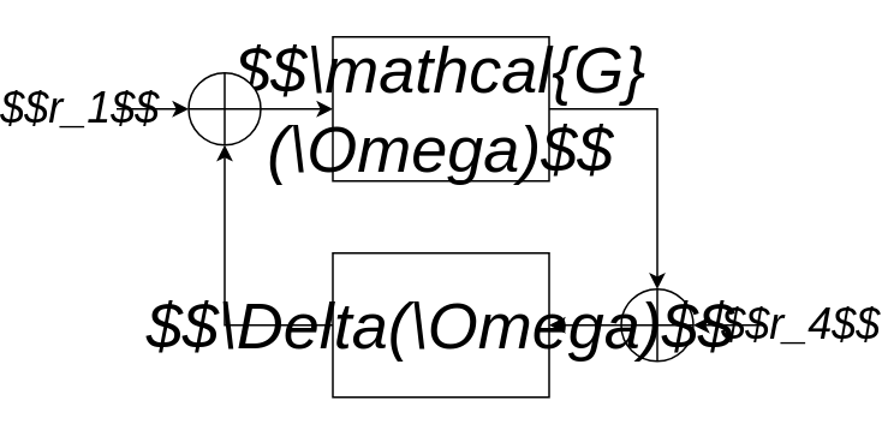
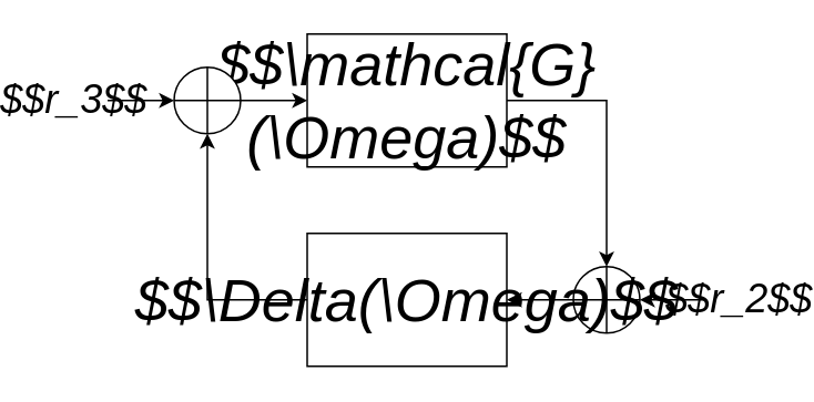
- <mxCell id="7" value="&lt;span style=&quot;font-size: 24px&quot;&gt;&lt;i&gt;$$r_1$$&lt;/i&gt;&lt;/span&gt;" style="text;html=1;strokeColor=none;fillColor=none;align=center;verticalAlign=middle;whiteSpace=wrap;rounded=0;" parent="1" vertex="1"><mxGeometry x="20" y="20" width="40" height="80" as="geometry" /></mxCell>
+ <mxCell id="7" value="&lt;span style=&quot;font-size: 24px&quot;&gt;&lt;i&gt;$$r_3$$&lt;/i&gt;&lt;/span&gt;" style="text;html=1;strokeColor=none;fillColor=none;align=center;verticalAlign=middle;whiteSpace=wrap;rounded=0;" parent="1" vertex="1"><mxGeometry x="20" y="20" width="40" height="80" as="geometry" /></mxCell>
- <mxCell id="13" value="&lt;span style=&quot;font-size: 24px&quot;&gt;&lt;i&gt;$$r_4$$&lt;/i&gt;&lt;/span&gt;" style="text;html=1;strokeColor=none;fillColor=none;align=center;verticalAlign=middle;whiteSpace=wrap;rounded=0;" parent="1" vertex="1"><mxGeometry x="420" y="140" width="40" height="80" as="geometry" /></mxCell>
+ <mxCell id="13" value="&lt;span style=&quot;font-size: 24px&quot;&gt;&lt;i&gt;$$r_2$$&lt;/i&gt;&lt;/span&gt;" style="text;html=1;strokeColor=none;fillColor=none;align=center;verticalAlign=middle;whiteSpace=wrap;rounded=0;" parent="1" vertex="1"><mxGeometry x="420" y="140" width="40" height="80" as="geometry" /></mxCell>
